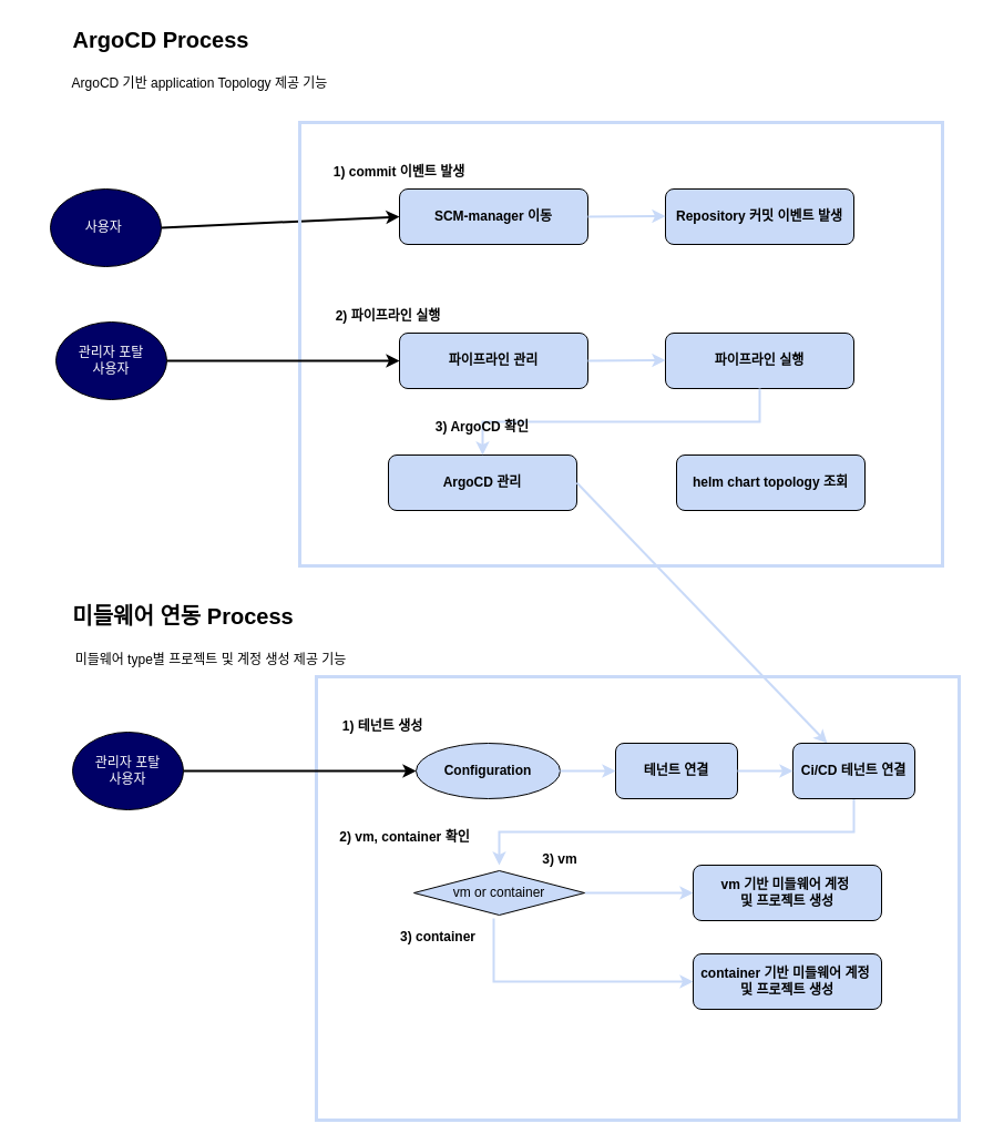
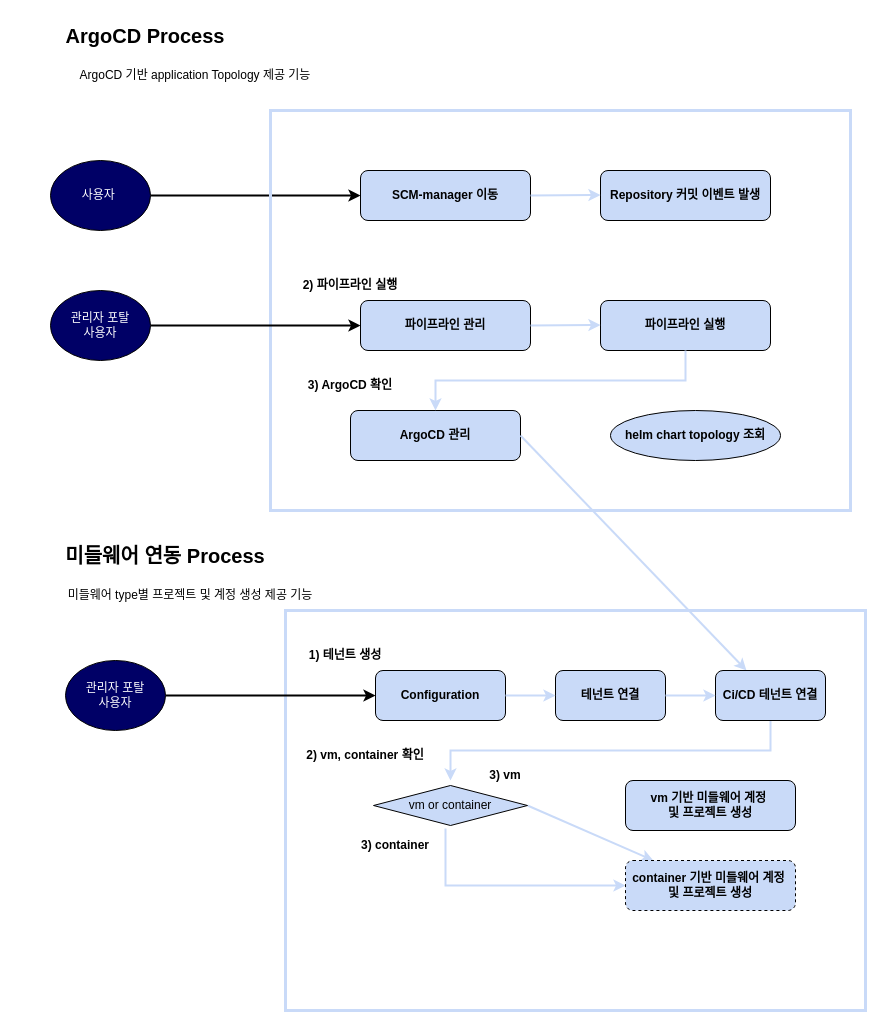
- <mxCell id="39" value="&lt;span style=&quot;font-weight: normal;&quot;&gt;ArgoCD 기반 application Topology 제공 기능&lt;/span&gt;" style="text;html=1;align=center;verticalAlign=middle;whiteSpace=wrap;rounded=0;fontSize=12;fontStyle=1" vertex="1" parent="1"><mxGeometry x="55" y="60" width="250" height="30" as="geometry" /></mxCell>
+ <mxCell id="39" value="&lt;span style=&quot;font-weight: normal;&quot;&gt;ArgoCD 기반 application Topology 제공 기능&lt;/span&gt;" style="text;html=1;align=center;verticalAlign=middle;whiteSpace=wrap;rounded=0;fontSize=12;fontStyle=1" vertex="1" parent="1"><mxGeometry x="70" y="60" width="250" height="30" as="geometry" /></mxCell>
- <mxCell id="17" value="1) commit 이벤트 발생" style="text;html=1;align=center;verticalAlign=middle;whiteSpace=wrap;rounded=0;fontStyle=1" vertex="1" parent="1"><mxGeometry x="290" y="140" width="140" height="30" as="geometry" /></mxCell>
- <mxCell id="2" value="&lt;div&gt;사용자&amp;nbsp;&lt;/div&gt;" style="ellipse;whiteSpace=wrap;html=1;fillColor=#000066;fontColor=#FFFFFF;" vertex="1" parent="1"><mxGeometry x="45" y="170" width="100" height="70" as="geometry" /></mxCell>
+ <mxCell id="2" value="&lt;div&gt;사용자&amp;nbsp;&lt;/div&gt;" style="ellipse;whiteSpace=wrap;html=1;fillColor=#000066;fontColor=#FFFFFF;" vertex="1" parent="1"><mxGeometry x="50" y="160" width="100" height="70" as="geometry" /></mxCell>
- <mxCell id="19" value="3) ArgoCD 확인" style="text;html=1;align=center;verticalAlign=middle;whiteSpace=wrap;rounded=0;fontStyle=1" vertex="1" parent="1"><mxGeometry x="365" y="370" width="140" height="30" as="geometry" /></mxCell>
+ <mxCell id="19" value="3) ArgoCD 확인" style="text;html=1;align=center;verticalAlign=middle;whiteSpace=wrap;rounded=0;fontStyle=1" vertex="1" parent="1"><mxGeometry x="280" y="370" width="140" height="30" as="geometry" /></mxCell>
- <mxCell id="16" value="helm chart topology 조회" style="rounded=1;whiteSpace=wrap;html=1;fillColor=#c9daf8;fontStyle=1" vertex="1" parent="1"><mxGeometry x="610" y="410" width="170" height="50" as="geometry" /></mxCell>
+ <mxCell id="16" value="helm chart topology 조회" style="ellipse;whiteSpace=wrap;html=1;fillColor=#c9daf8;fontStyle=1;" vertex="1" parent="1"><mxGeometry x="610" y="410" width="170" height="50" as="geometry" /></mxCell>
- <mxCell id="23" value="Configuration" style="ellipse;whiteSpace=wrap;html=1;fillColor=#c9daf8;fontStyle=1;" vertex="1" parent="1"><mxGeometry x="375" y="670" width="130" height="50" as="geometry" /></mxCell>
+ <mxCell id="23" value="Configuration" style="rounded=1;whiteSpace=wrap;html=1;fillColor=#c9daf8;fontStyle=1" vertex="1" parent="1"><mxGeometry x="375" y="670" width="130" height="50" as="geometry" /></mxCell>
- <mxCell id="27" value="" style="endArrow=classic;html=1;rounded=0;fontStyle=1;strokeWidth=2;strokeColor=#c9daf8;exitX=1;exitY=0.5;exitDx=0;exitDy=0;entryX=0;entryY=0.5;entryDx=0;entryDy=0;" edge="1" parent="1" source="33" target="28"><mxGeometry width="50" height="50" relative="1" as="geometry"><mxPoint x="535" y="805" as="sourcePoint" /><mxPoint x="615" y="810" as="targetPoint" /></mxGeometry></mxCell>
+ <mxCell id="27" value="" style="endArrow=classic;html=1;rounded=0;fontStyle=1;strokeWidth=2;strokeColor=#c9daf8;exitX=1;exitY=0.5;exitDx=0;exitDy=0;" edge="1" parent="1" source="33" target="37"><mxGeometry width="50" height="50" relative="1" as="geometry"><mxPoint x="535" y="805" as="sourcePoint" /><mxPoint x="615" y="810" as="targetPoint" /></mxGeometry></mxCell>
- <mxCell id="37" value="container 기반 미들웨어 계정&amp;nbsp;&lt;div&gt;및 프로젝트 생성&lt;/div&gt;" style="rounded=1;whiteSpace=wrap;html=1;fillColor=#c9daf8;fontStyle=1" vertex="1" parent="1"><mxGeometry x="625" y="860" width="170" height="50" as="geometry" /></mxCell>
+ <mxCell id="37" value="container 기반 미들웨어 계정&amp;nbsp;&lt;div&gt;및 프로젝트 생성&lt;/div&gt;" style="rounded=1;whiteSpace=wrap;html=1;fillColor=#c9daf8;fontStyle=1;dashed=1;" vertex="1" parent="1"><mxGeometry x="625" y="860" width="170" height="50" as="geometry" /></mxCell>
